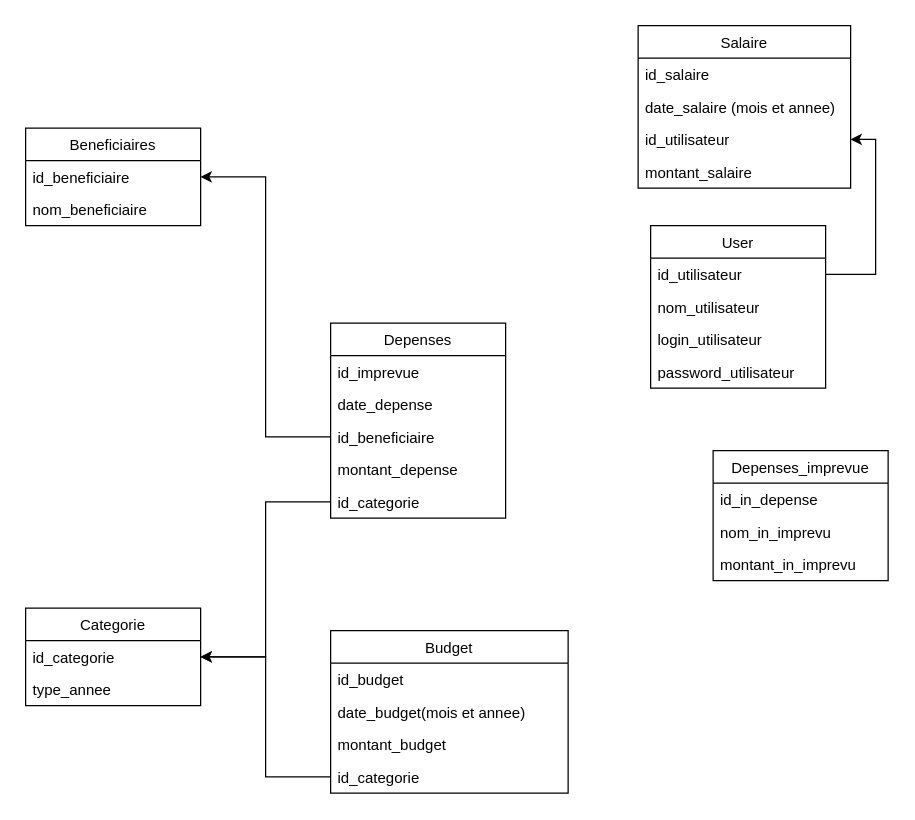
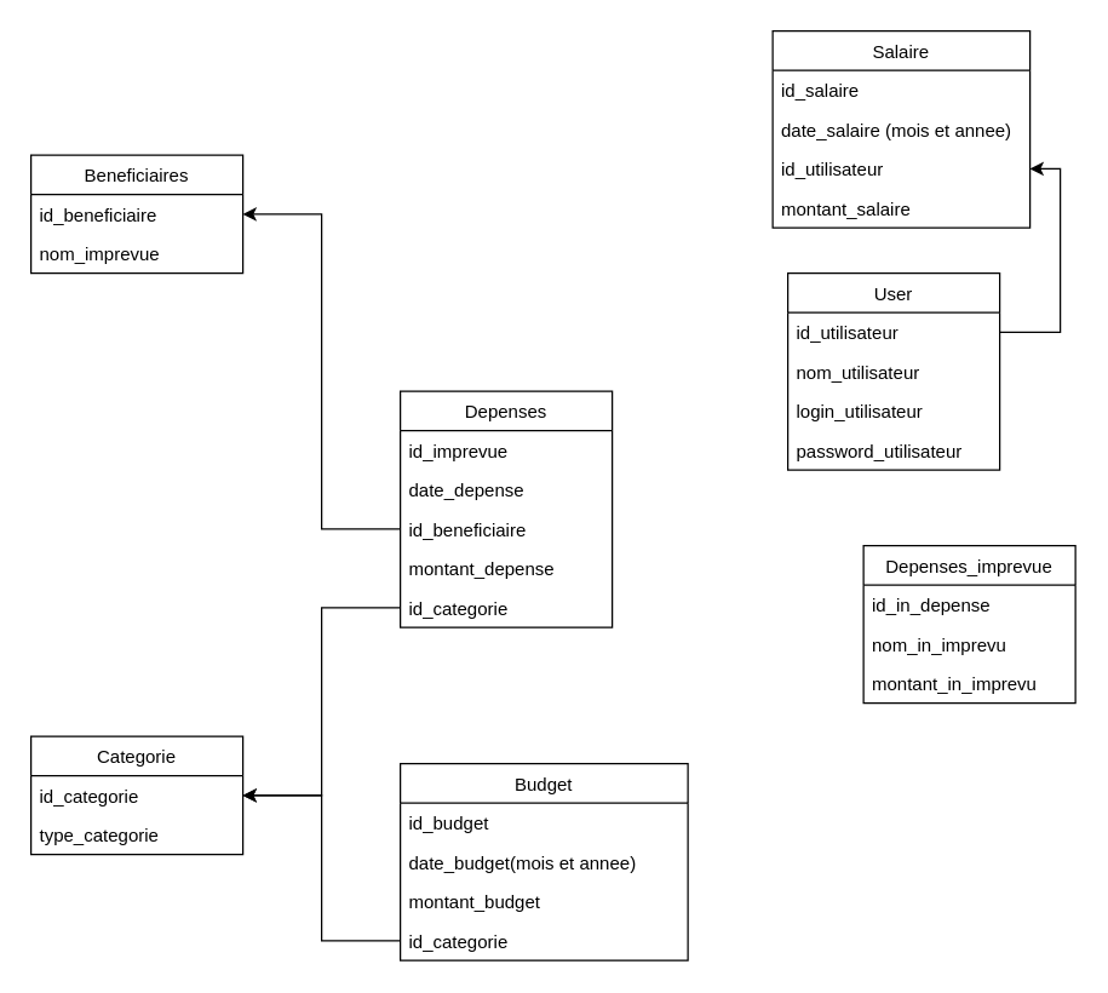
- <mxCell id="22" value="nom_beneficiaire" style="text;strokeColor=none;fillColor=none;align=left;verticalAlign=top;spacingLeft=4;spacingRight=4;overflow=hidden;rotatable=0;points=[[0,0.5],[1,0.5]];portConstraint=eastwest;" vertex="1" parent="20"><mxGeometry y="52" width="140" height="26" as="geometry" /></mxCell>
+ <mxCell id="22" value="nom_imprevue" style="text;strokeColor=none;fillColor=none;align=left;verticalAlign=top;spacingLeft=4;spacingRight=4;overflow=hidden;rotatable=0;points=[[0,0.5],[1,0.5]];portConstraint=eastwest;" vertex="1" parent="20"><mxGeometry y="52" width="140" height="26" as="geometry" /></mxCell>
- <mxCell id="4" value="type_annee" style="text;strokeColor=none;fillColor=none;align=left;verticalAlign=top;spacingLeft=4;spacingRight=4;overflow=hidden;rotatable=0;points=[[0,0.5],[1,0.5]];portConstraint=eastwest;" vertex="1" parent="2"><mxGeometry y="52" width="140" height="26" as="geometry" /></mxCell>
+ <mxCell id="4" value="type_categorie" style="text;strokeColor=none;fillColor=none;align=left;verticalAlign=top;spacingLeft=4;spacingRight=4;overflow=hidden;rotatable=0;points=[[0,0.5],[1,0.5]];portConstraint=eastwest;" vertex="1" parent="2"><mxGeometry y="52" width="140" height="26" as="geometry" /></mxCell>
